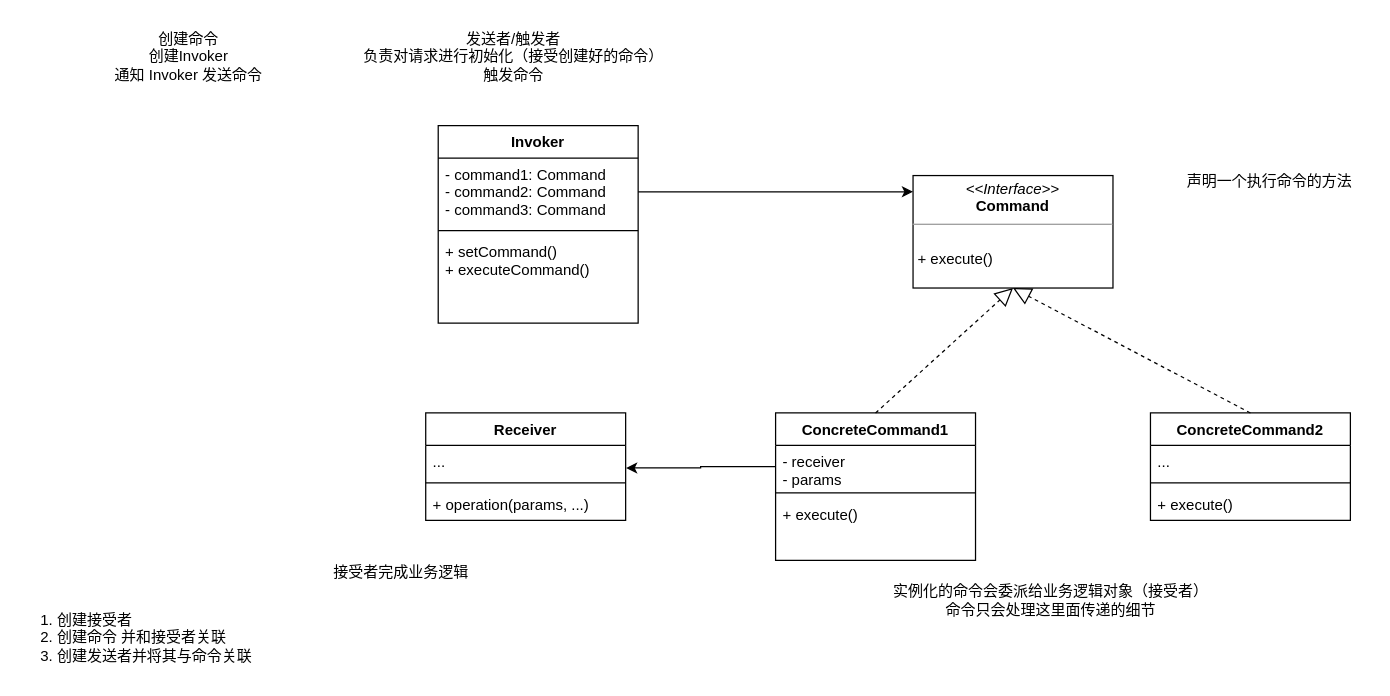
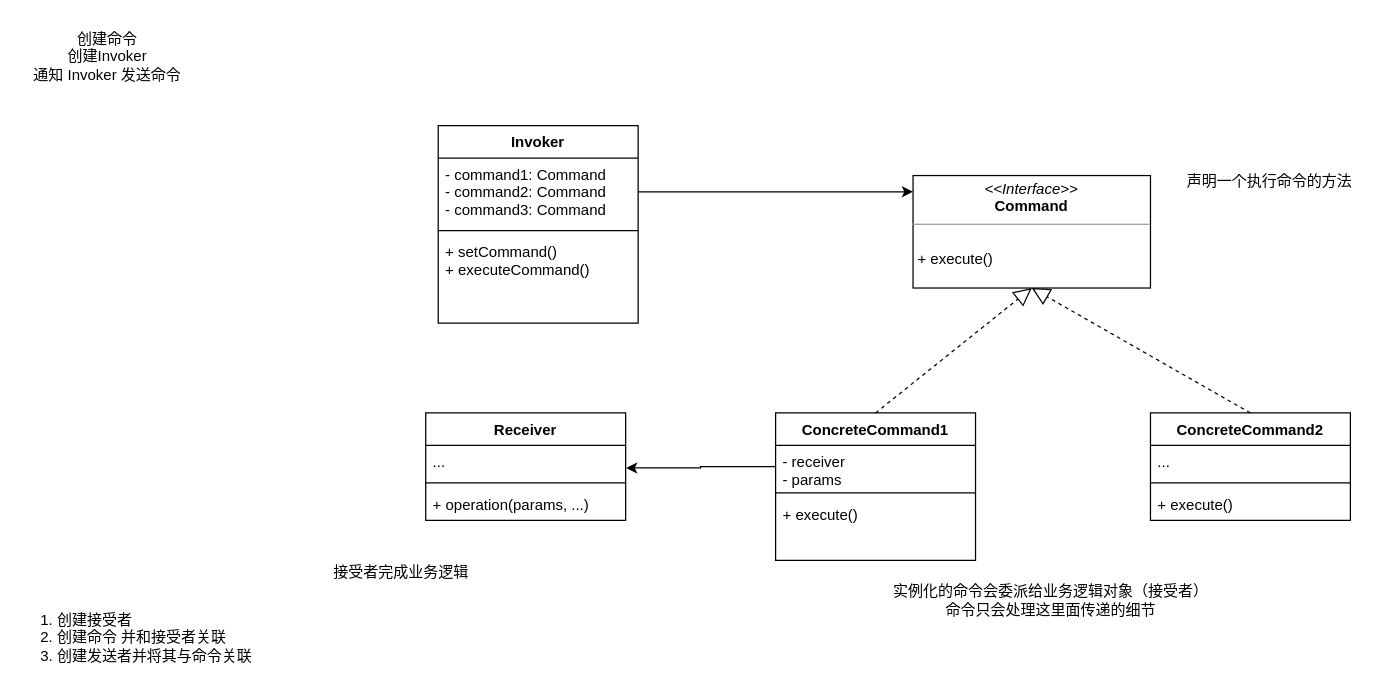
- <mxCell id="27" value="创建命令&lt;br&gt;创建Invoker&lt;br&gt;通知 Invoker 发送命令" style="text;html=1;align=center;verticalAlign=middle;resizable=0;points=[];autosize=1;strokeColor=none;fillColor=none;" vertex="1" parent="1"><mxGeometry x="85" y="20" width="130" height="50" as="geometry" /></mxCell>
+ <mxCell id="27" value="创建命令&lt;br&gt;创建Invoker&lt;br&gt;通知 Invoker 发送命令" style="text;html=1;align=center;verticalAlign=middle;resizable=0;points=[];autosize=1;strokeColor=none;fillColor=none;" vertex="1" parent="1"><mxGeometry x="20" y="20" width="130" height="50" as="geometry" /></mxCell>
- <mxCell id="26" value="发送者/触发者&lt;br&gt;负责对请求进行初始化（接受创建好的命令）&lt;br&gt;触发命令" style="text;html=1;align=center;verticalAlign=middle;resizable=0;points=[];autosize=1;strokeColor=none;fillColor=none;" vertex="1" parent="1"><mxGeometry x="280" y="20" width="260" height="50" as="geometry" /></mxCell>
- <mxCell id="2" value="&lt;p style=&quot;margin: 0px ; margin-top: 4px ; text-align: center&quot;&gt;&lt;i&gt;&amp;lt;&amp;lt;Interface&amp;gt;&amp;gt;&lt;/i&gt;&lt;br&gt;&lt;b&gt;Command&lt;/b&gt;&lt;/p&gt;&lt;hr size=&quot;1&quot;&gt;&lt;p style=&quot;margin: 0px ; margin-left: 4px&quot;&gt;&lt;/p&gt;&lt;p style=&quot;margin: 0px ; margin-left: 4px&quot;&gt;&lt;br&gt;+ execute()&lt;/p&gt;" style="verticalAlign=top;align=left;overflow=fill;fontSize=12;fontFamily=Helvetica;html=1;" vertex="1" parent="1"><mxGeometry x="730" y="140" width="160" height="90" as="geometry" /></mxCell>
+ <mxCell id="2" value="&lt;p style=&quot;margin: 0px ; margin-top: 4px ; text-align: center&quot;&gt;&lt;i&gt;&amp;lt;&amp;lt;Interface&amp;gt;&amp;gt;&lt;/i&gt;&lt;br&gt;&lt;b&gt;Command&lt;/b&gt;&lt;/p&gt;&lt;hr size=&quot;1&quot;&gt;&lt;p style=&quot;margin: 0px ; margin-left: 4px&quot;&gt;&lt;/p&gt;&lt;p style=&quot;margin: 0px ; margin-left: 4px&quot;&gt;&lt;br&gt;+ execute()&lt;/p&gt;" style="verticalAlign=top;align=left;overflow=fill;fontSize=12;fontFamily=Helvetica;html=1;" vertex="1" parent="1"><mxGeometry x="730" y="140" width="190" height="90" as="geometry" /></mxCell>
